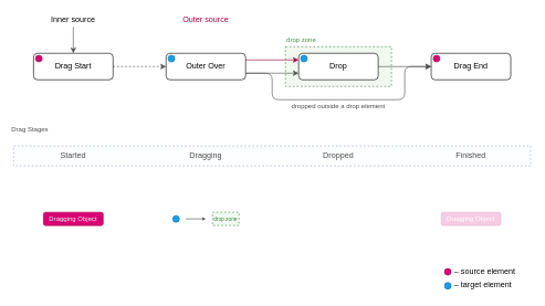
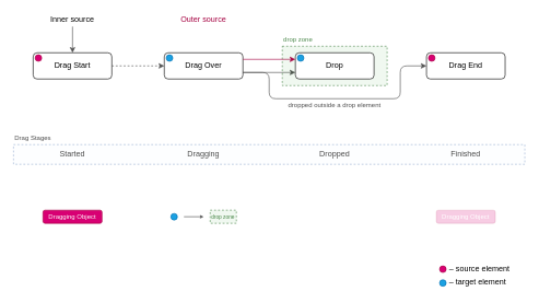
- <mxCell id="10" value="Outer Over" style="rounded=1;whiteSpace=wrap;html=1;" parent="1" vertex="1"><mxGeometry x="250" y="80" width="120" height="40" as="geometry" /></mxCell>
+ <mxCell id="10" value="Drag Over" style="rounded=1;whiteSpace=wrap;html=1;" parent="1" vertex="1"><mxGeometry x="250" y="80" width="120" height="40" as="geometry" /></mxCell>
- <mxCell id="11" style="edgeStyle=orthogonalEdgeStyle;rounded=0;orthogonalLoop=1;jettySize=auto;html=1;entryX=0;entryY=0.5;entryDx=0;entryDy=0;strokeColor=#4D4D4D;" parent="1" source="12" target="13" edge="1"><mxGeometry relative="1" as="geometry" /></mxCell>
- <mxCell id="36" value="Drag Stages" style="text;html=1;strokeColor=none;fillColor=none;align=left;verticalAlign=middle;whiteSpace=wrap;rounded=0;fontColor=#4D4D4D;fontSize=10;" parent="1" vertex="1"><mxGeometry x="15" y="185" width="80" height="20" as="geometry" /></mxCell>
+ <mxCell id="36" value="Drag Stages" style="text;html=1;strokeColor=none;fillColor=none;align=left;verticalAlign=middle;whiteSpace=wrap;rounded=0;fontColor=#4D4D4D;fontSize=10;" parent="1" vertex="1"><mxGeometry x="20" y="200" width="80" height="20" as="geometry" /></mxCell>
